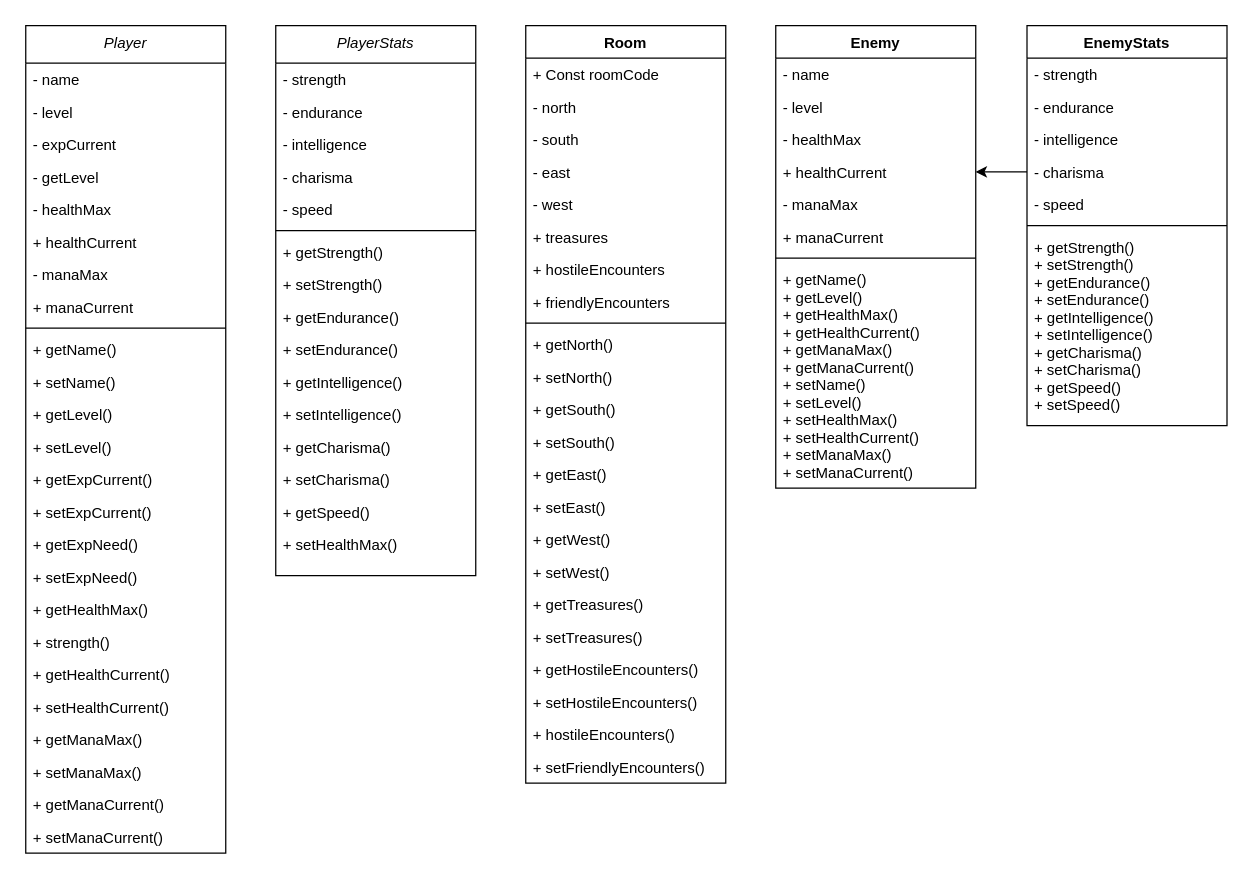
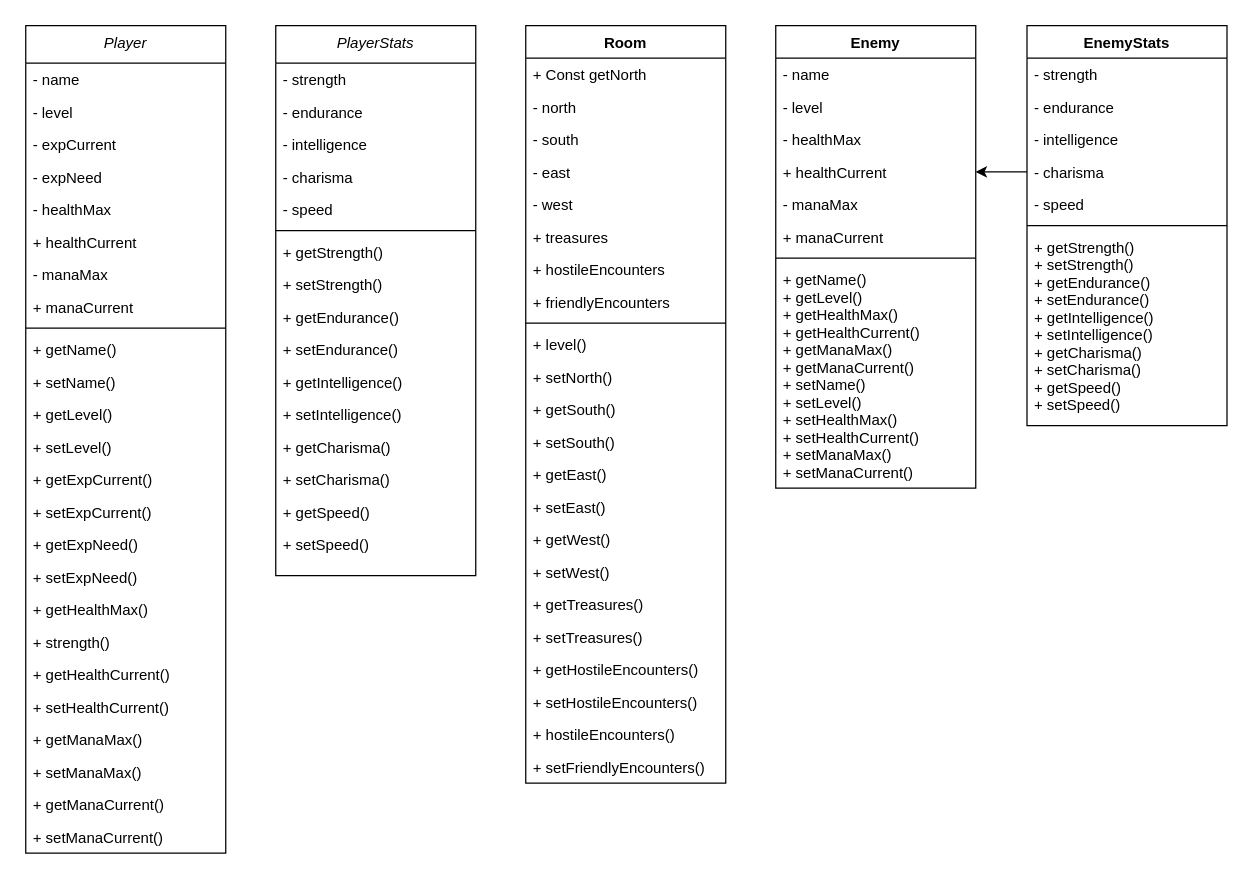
- <mxCell id="4" value="+ Const roomCode" style="text;strokeColor=none;fillColor=none;align=left;verticalAlign=top;spacingLeft=4;spacingRight=4;overflow=hidden;rotatable=0;points=[[0,0.5],[1,0.5]];portConstraint=eastwest;" parent="3" vertex="1"><mxGeometry y="26" width="160" height="26" as="geometry" /></mxCell>
+ <mxCell id="4" value="+ Const getNorth" style="text;strokeColor=none;fillColor=none;align=left;verticalAlign=top;spacingLeft=4;spacingRight=4;overflow=hidden;rotatable=0;points=[[0,0.5],[1,0.5]];portConstraint=eastwest;" parent="3" vertex="1"><mxGeometry y="26" width="160" height="26" as="geometry" /></mxCell>
- <mxCell id="65" value="- getLevel" style="text;align=left;verticalAlign=top;spacingLeft=4;spacingRight=4;overflow=hidden;rotatable=0;points=[[0,0.5],[1,0.5]];portConstraint=eastwest;shadow=1;" parent="61" vertex="1"><mxGeometry y="108" width="160" height="26" as="geometry" /></mxCell>
+ <mxCell id="65" value="- expNeed" style="text;align=left;verticalAlign=top;spacingLeft=4;spacingRight=4;overflow=hidden;rotatable=0;points=[[0,0.5],[1,0.5]];portConstraint=eastwest;shadow=1;" parent="61" vertex="1"><mxGeometry y="108" width="160" height="26" as="geometry" /></mxCell>
- <mxCell id="13" value="+ getNorth()" style="text;strokeColor=none;fillColor=none;align=left;verticalAlign=top;spacingLeft=4;spacingRight=4;overflow=hidden;rotatable=0;points=[[0,0.5],[1,0.5]];portConstraint=eastwest;" parent="3" vertex="1"><mxGeometry y="242" width="160" height="26" as="geometry" /></mxCell>
+ <mxCell id="13" value="+ level()" style="text;strokeColor=none;fillColor=none;align=left;verticalAlign=top;spacingLeft=4;spacingRight=4;overflow=hidden;rotatable=0;points=[[0,0.5],[1,0.5]];portConstraint=eastwest;" parent="3" vertex="1"><mxGeometry y="242" width="160" height="26" as="geometry" /></mxCell>
- <mxCell id="60" value="+ setHealthMax()" style="text;align=left;verticalAlign=top;spacingLeft=4;spacingRight=4;overflow=hidden;rotatable=0;points=[[0,0.5],[1,0.5]];portConstraint=eastwest;" parent="44" vertex="1"><mxGeometry y="402" width="160" height="26" as="geometry" /></mxCell>
+ <mxCell id="60" value="+ setSpeed()" style="text;align=left;verticalAlign=top;spacingLeft=4;spacingRight=4;overflow=hidden;rotatable=0;points=[[0,0.5],[1,0.5]];portConstraint=eastwest;" parent="44" vertex="1"><mxGeometry y="402" width="160" height="26" as="geometry" /></mxCell>
